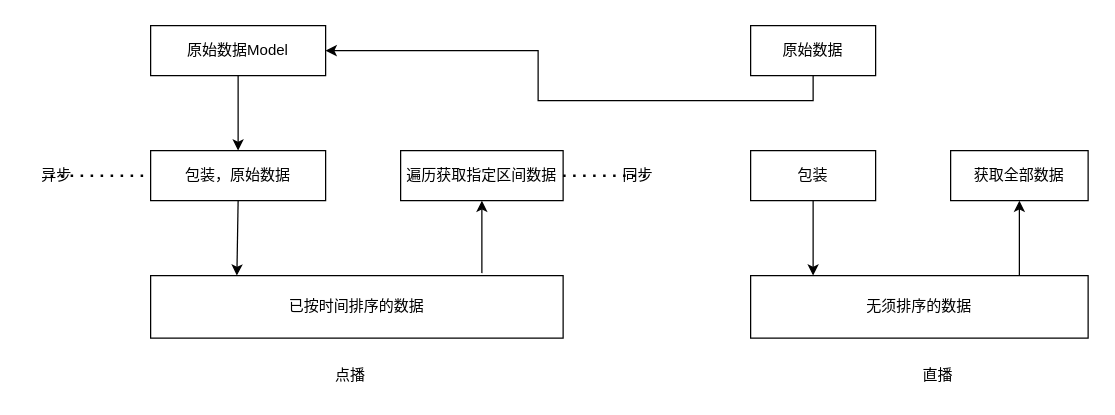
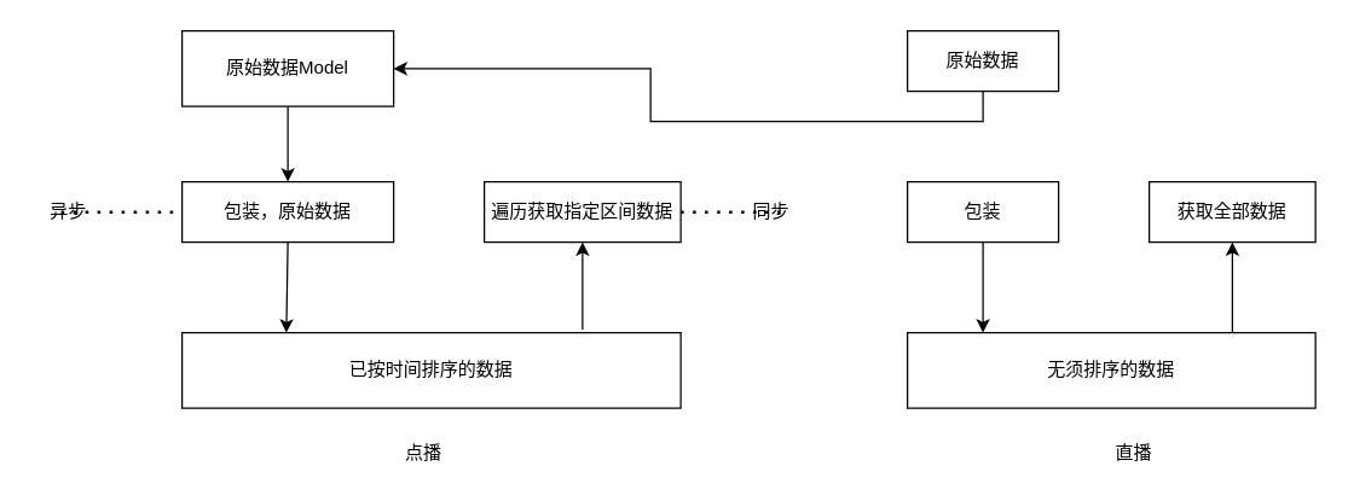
- <mxCell id="4" value="原始数据Model" style="rounded=0;whiteSpace=wrap;html=1;" vertex="1" parent="1"><mxGeometry x="120" y="20" width="140" height="40" as="geometry" /></mxCell>
+ <mxCell id="4" value="原始数据Model" style="rounded=0;whiteSpace=wrap;html=1;" vertex="1" parent="1"><mxGeometry x="120" y="20" width="140" height="50" as="geometry" /></mxCell>
